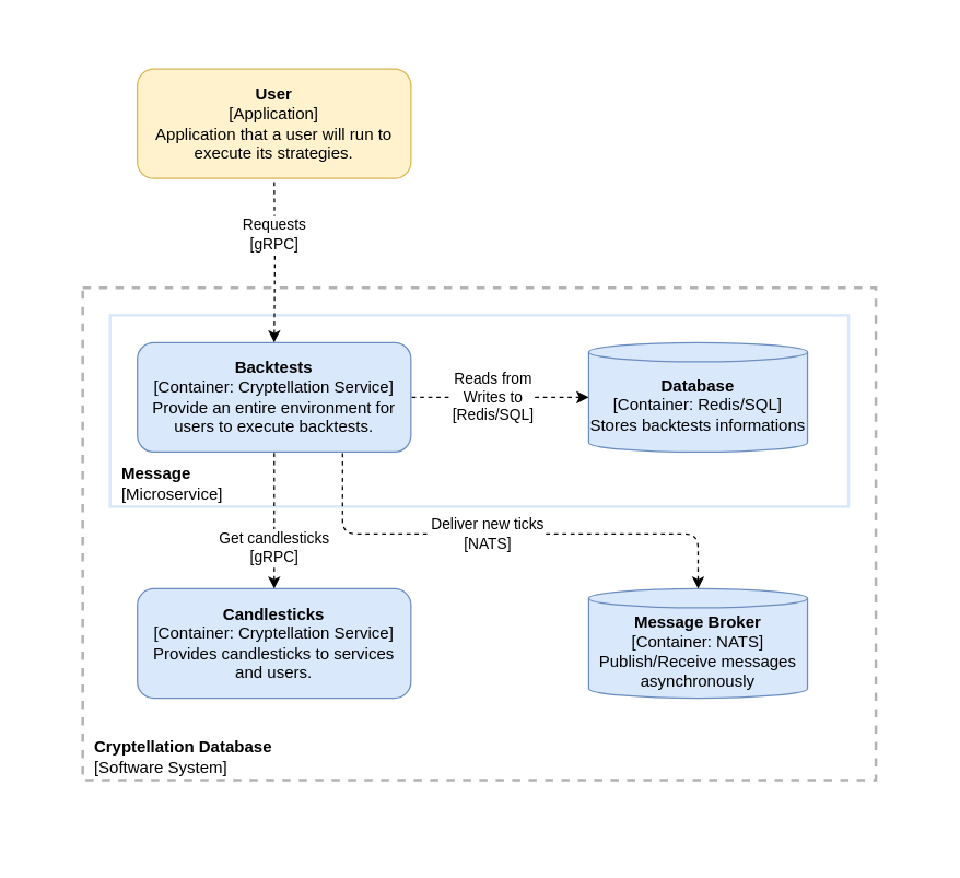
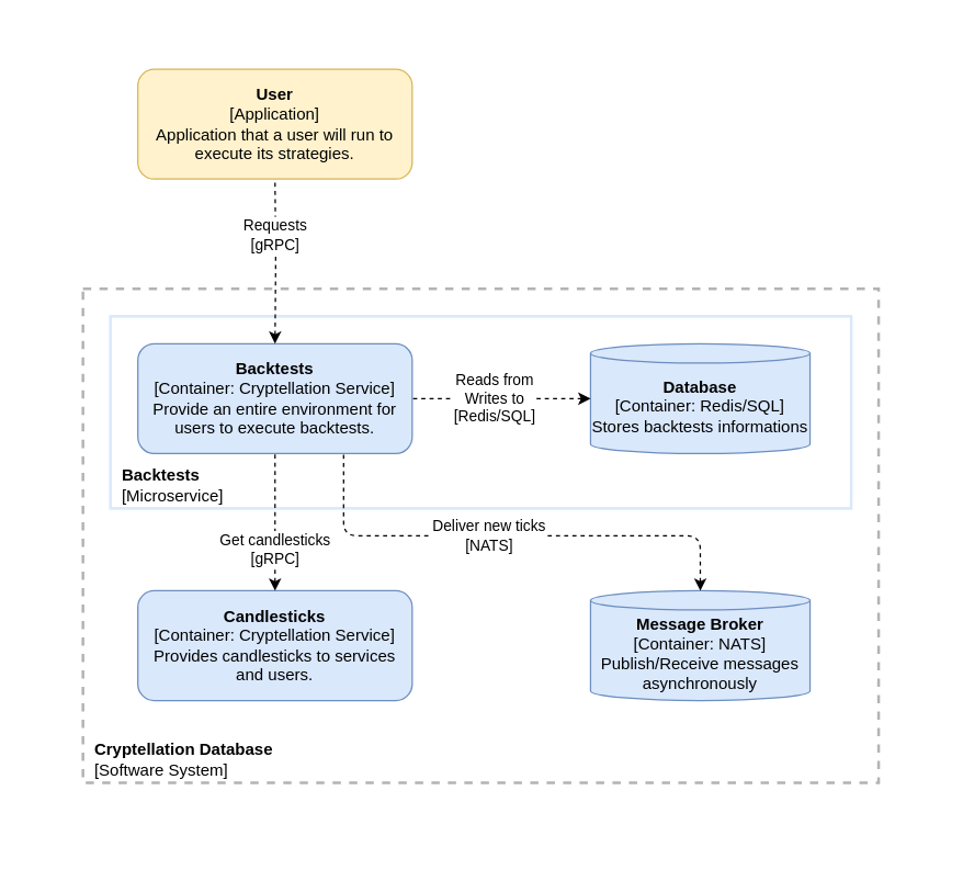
- <mxCell id="4" value="&amp;nbsp; &lt;b&gt;Message&lt;/b&gt;&lt;br&gt;&amp;nbsp; [Microservice]" style="rounded=0;whiteSpace=wrap;html=1;labelBackgroundColor=none;strokeColor=#DAE8FC;strokeWidth=2;fillColor=none;verticalAlign=bottom;align=left;" parent="1" vertex="1"><mxGeometry x="80" y="230" width="540" height="140" as="geometry" /></mxCell>
+ <mxCell id="4" value="&amp;nbsp; &lt;b&gt;Backtests&lt;/b&gt;&lt;br&gt;&amp;nbsp; [Microservice]" style="rounded=0;whiteSpace=wrap;html=1;labelBackgroundColor=none;strokeColor=#DAE8FC;strokeWidth=2;fillColor=none;verticalAlign=bottom;align=left;" parent="1" vertex="1"><mxGeometry x="80" y="230" width="540" height="140" as="geometry" /></mxCell>
